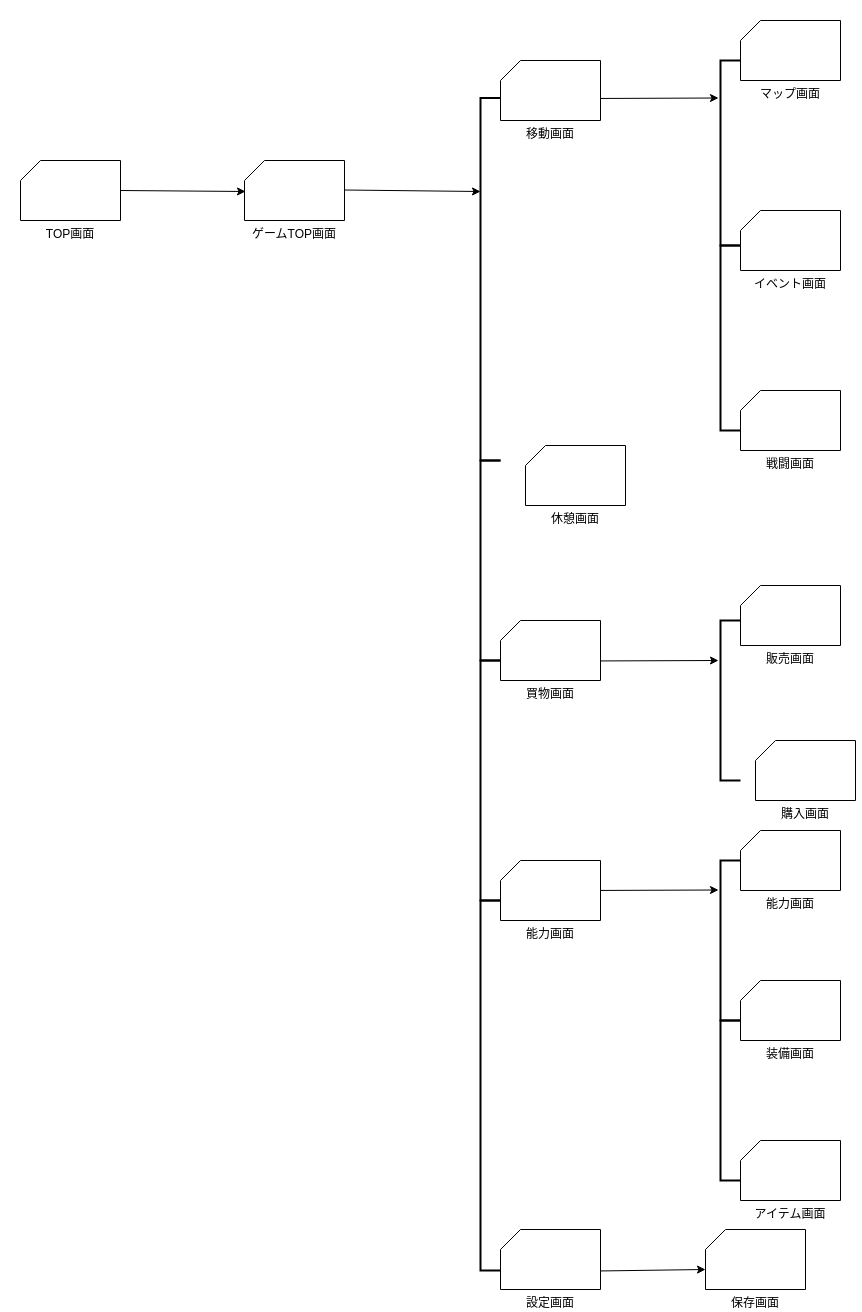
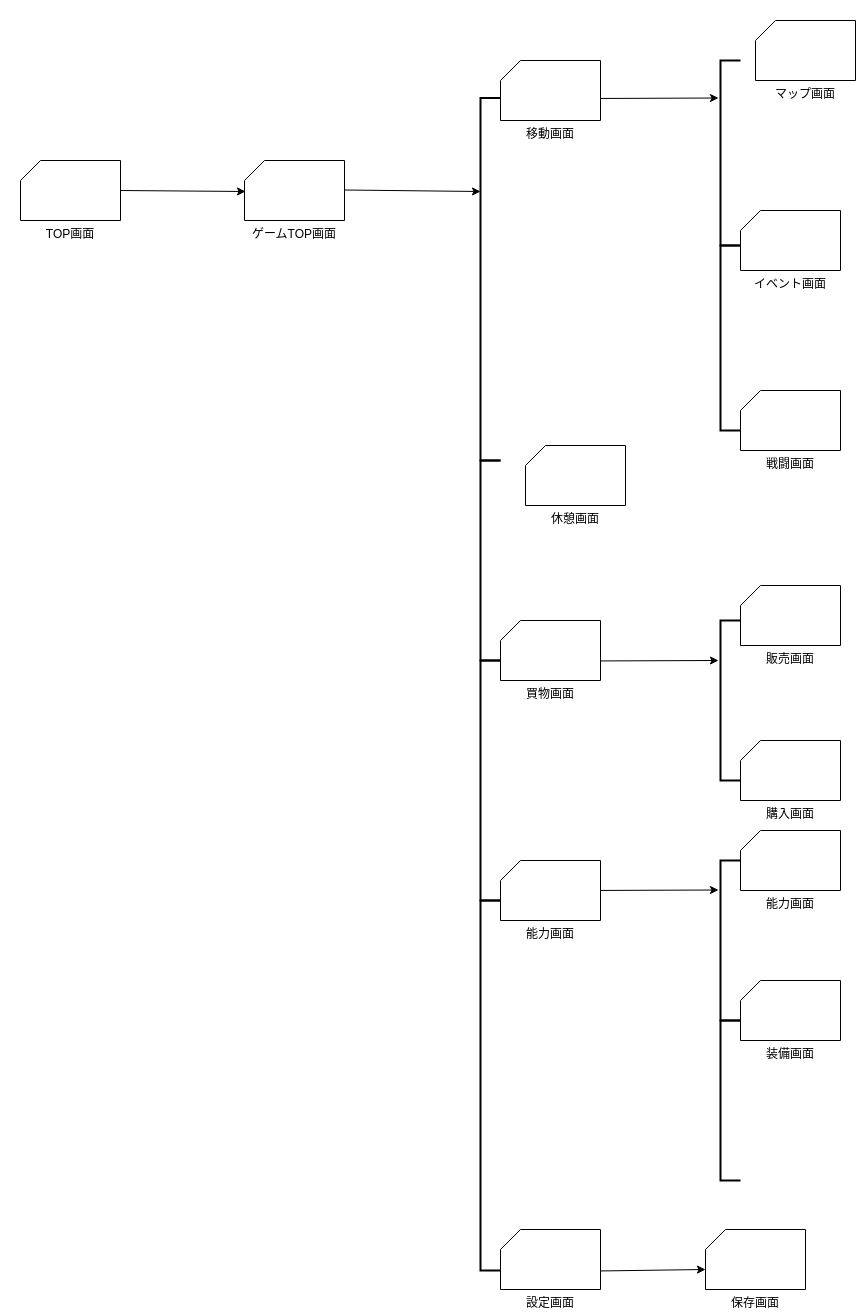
- <mxCell id="24" value="マップ画面" style="verticalLabelPosition=bottom;verticalAlign=top;html=1;shape=card;whiteSpace=wrap;size=20;arcSize=12;" vertex="1" parent="1"><mxGeometry x="740" y="20" width="100" height="60" as="geometry" /></mxCell>
+ <mxCell id="24" value="マップ画面" style="verticalLabelPosition=bottom;verticalAlign=top;html=1;shape=card;whiteSpace=wrap;size=20;arcSize=12;" vertex="1" parent="1"><mxGeometry x="755" y="20" width="100" height="60" as="geometry" /></mxCell>
- <mxCell id="28" value="購入画面" style="verticalLabelPosition=bottom;verticalAlign=top;html=1;shape=card;whiteSpace=wrap;size=20;arcSize=12;" vertex="1" parent="1"><mxGeometry x="755" y="740" width="100" height="60" as="geometry" /></mxCell>
+ <mxCell id="28" value="購入画面" style="verticalLabelPosition=bottom;verticalAlign=top;html=1;shape=card;whiteSpace=wrap;size=20;arcSize=12;" vertex="1" parent="1"><mxGeometry x="740" y="740" width="100" height="60" as="geometry" /></mxCell>
- <mxCell id="31" value="アイテム画面" style="verticalLabelPosition=bottom;verticalAlign=top;html=1;shape=card;whiteSpace=wrap;size=20;arcSize=12;" vertex="1" parent="1"><mxGeometry x="740" y="1140" width="100" height="60" as="geometry" /></mxCell>
